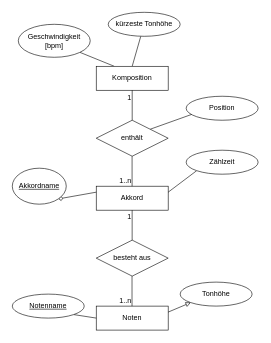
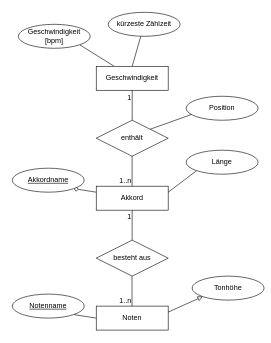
- <mxCell id="19" value="kürzeste Tonhöhe" style="ellipse;whiteSpace=wrap;html=1;align=center;" vertex="1" parent="1"><mxGeometry x="180" y="20" width="120" height="40" as="geometry" /></mxCell>
+ <mxCell id="19" value="kürzeste Zählzeit" style="ellipse;whiteSpace=wrap;html=1;align=center;" vertex="1" parent="1"><mxGeometry x="180" y="20" width="120" height="40" as="geometry" /></mxCell>
- <mxCell id="18" value="Geschwindigkeit [bpm]" style="ellipse;whiteSpace=wrap;html=1;align=center;" vertex="1" parent="1"><mxGeometry x="30" y="40" width="120" height="55" as="geometry" /></mxCell>
+ <mxCell id="18" value="Geschwindigkeit [bpm]" style="ellipse;whiteSpace=wrap;html=1;align=center;" vertex="1" parent="1"><mxGeometry x="30" y="40" width="120" height="40" as="geometry" /></mxCell>
- <mxCell id="4" value="Komposition" style="whiteSpace=wrap;html=1;align=center;" vertex="1" parent="1"><mxGeometry x="160" y="110" width="120" height="40" as="geometry" /></mxCell>
+ <mxCell id="4" value="Geschwindigkeit" style="whiteSpace=wrap;html=1;align=center;" vertex="1" parent="1"><mxGeometry x="160" y="110" width="120" height="40" as="geometry" /></mxCell>
- <mxCell id="21" value="Zählzeit" style="ellipse;whiteSpace=wrap;html=1;align=center;" vertex="1" parent="1"><mxGeometry x="310" y="250" width="120" height="40" as="geometry" /></mxCell>
+ <mxCell id="21" value="Länge" style="ellipse;whiteSpace=wrap;html=1;align=center;" vertex="1" parent="1"><mxGeometry x="310" y="250" width="120" height="40" as="geometry" /></mxCell>
- <mxCell id="23" value="&lt;u&gt;Akkordname&lt;/u&gt;" style="ellipse;whiteSpace=wrap;html=1;align=center;" vertex="1" parent="1"><mxGeometry x="20" y="280" width="90" height="60" as="geometry" /></mxCell>
+ <mxCell id="23" value="&lt;u&gt;Akkordname&lt;/u&gt;" style="ellipse;whiteSpace=wrap;html=1;align=center;" vertex="1" parent="1"><mxGeometry x="20" y="280" width="120" height="40" as="geometry" /></mxCell>
- <mxCell id="24" value="Tonhöhe" style="ellipse;whiteSpace=wrap;html=1;align=center;" vertex="1" parent="1"><mxGeometry x="300" y="470" width="120" height="40" as="geometry" /></mxCell>
+ <mxCell id="24" value="Tonhöhe" style="ellipse;whiteSpace=wrap;html=1;align=center;" vertex="1" parent="1"><mxGeometry x="320" y="460" width="120" height="40" as="geometry" /></mxCell>
